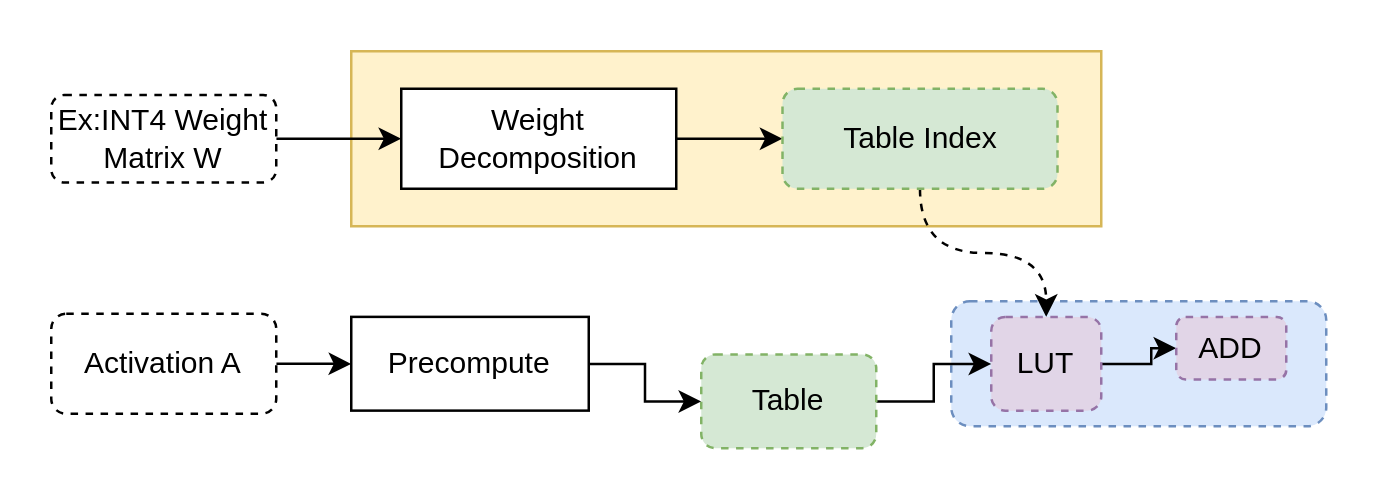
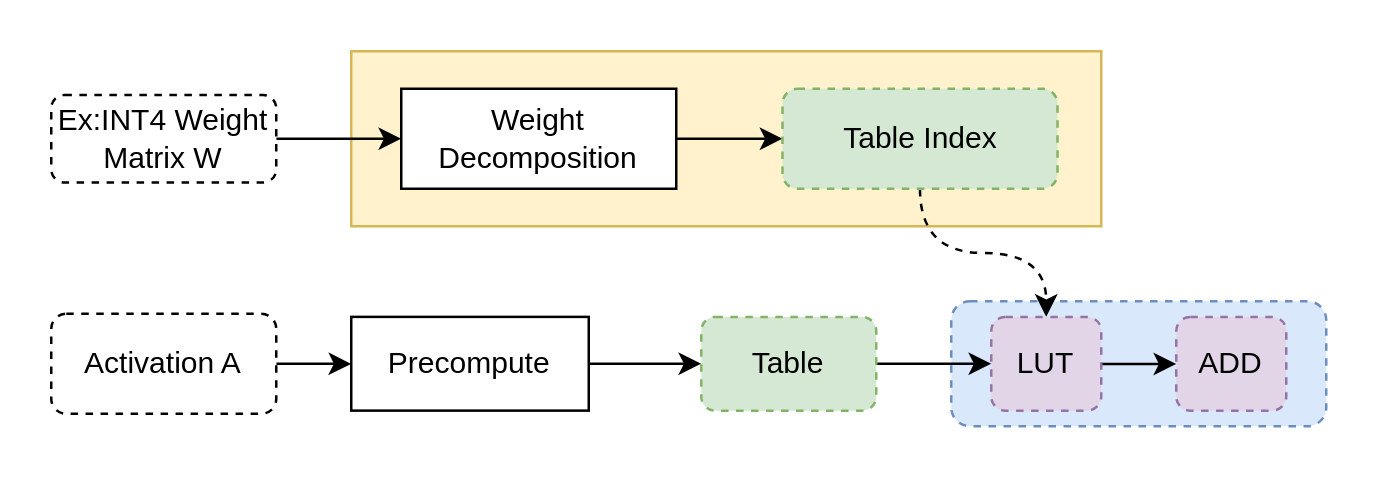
- <mxCell id="18" value="ADD" style="whiteSpace=wrap;html=1;rounded=1;fillColor=#e1d5e7;strokeColor=#9673a6;dashed=1;" vertex="1" parent="1"><mxGeometry x="470" y="126.25" width="44" height="25" as="geometry" /></mxCell>
+ <mxCell id="18" value="ADD" style="whiteSpace=wrap;html=1;rounded=1;fillColor=#e1d5e7;strokeColor=#9673a6;dashed=1;" vertex="1" parent="1"><mxGeometry x="470" y="126.25" width="44" height="37.5" as="geometry" /></mxCell>
- <mxCell id="15" value="Table" style="whiteSpace=wrap;html=1;rounded=1;fillColor=#d5e8d4;strokeColor=#82b366;dashed=1;" vertex="1" parent="1"><mxGeometry x="280" y="141.25" width="70" height="37.5" as="geometry" /></mxCell>
+ <mxCell id="15" value="Table" style="whiteSpace=wrap;html=1;rounded=1;fillColor=#d5e8d4;strokeColor=#82b366;dashed=1;" vertex="1" parent="1"><mxGeometry x="280" y="126.25" width="70" height="37.5" as="geometry" /></mxCell>
